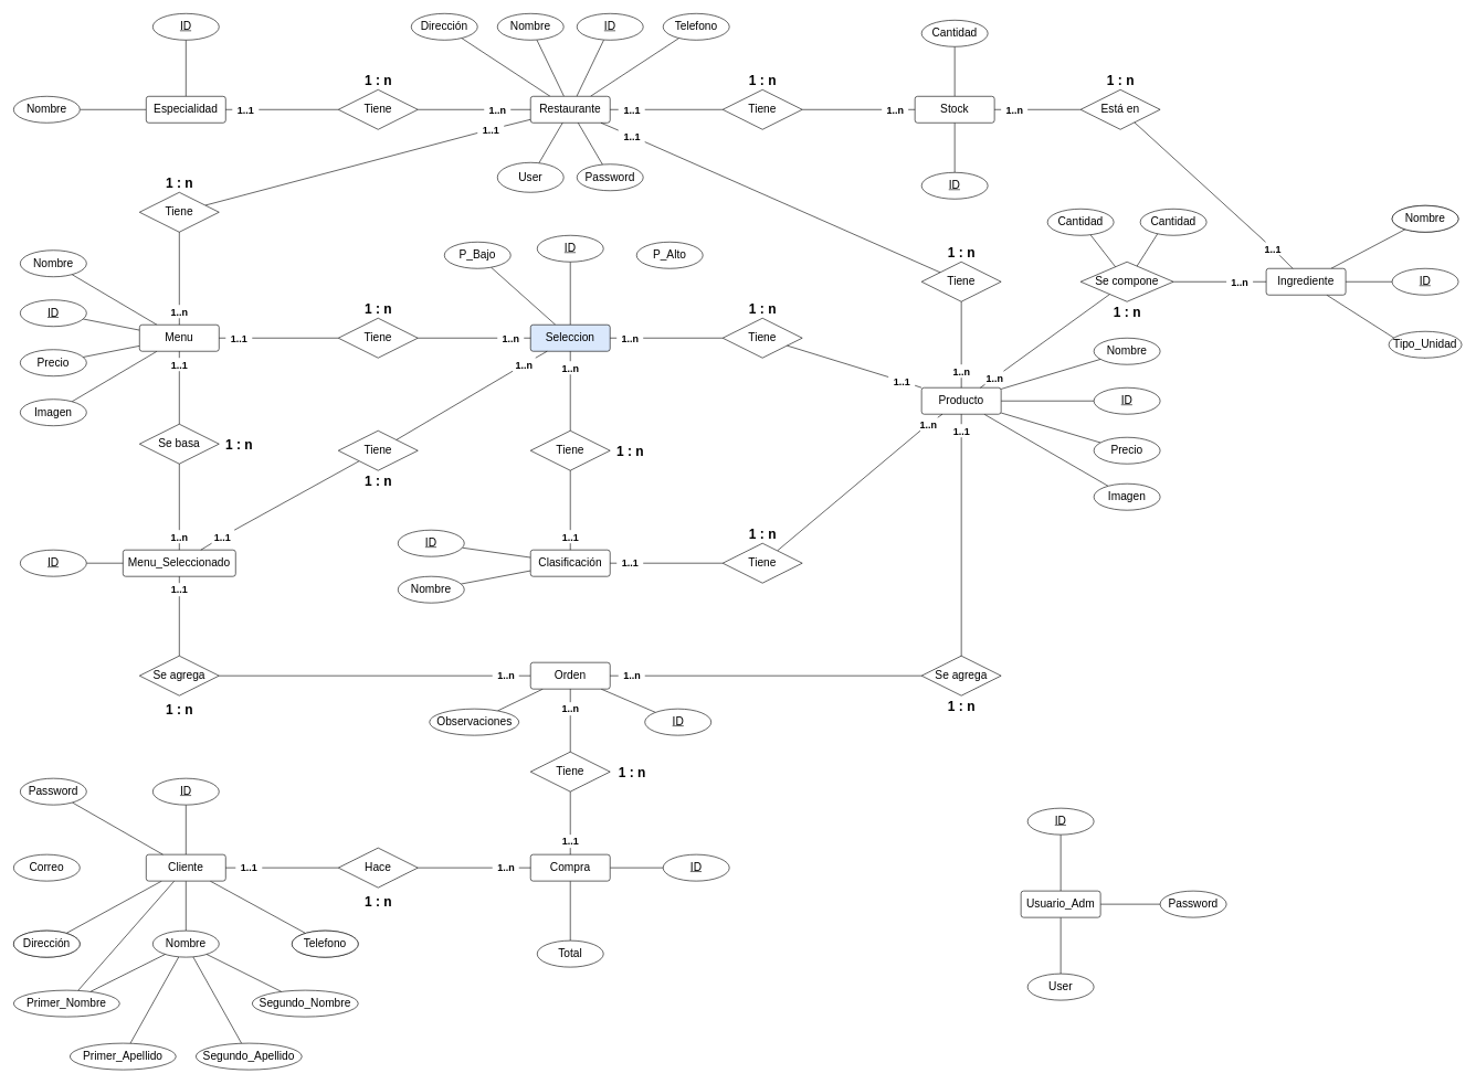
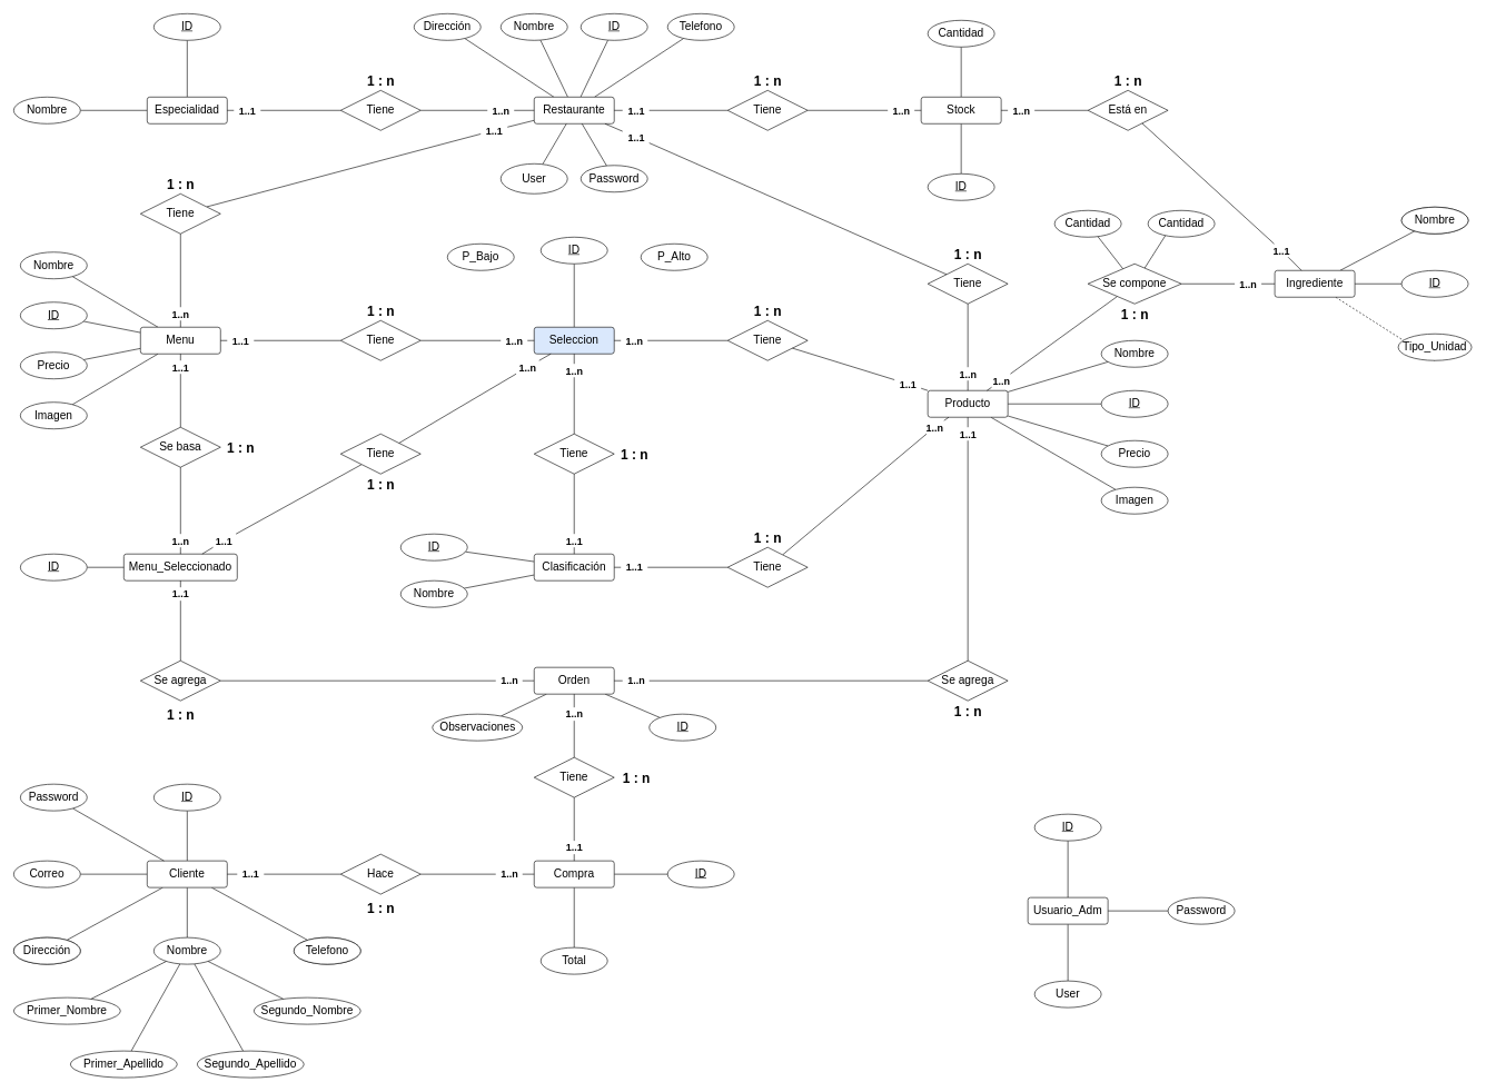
- <mxCell id="120" style="edgeStyle=none;rounded=0;orthogonalLoop=1;jettySize=auto;html=1;endArrow=none;endFill=0;" parent="1" source="121" target="132" edge="1"><mxGeometry relative="1" as="geometry" /></mxCell>
- <mxCell id="45" style="edgeStyle=none;rounded=0;orthogonalLoop=1;jettySize=auto;html=1;entryX=0.5;entryY=1;entryDx=0;entryDy=0;endArrow=none;endFill=0;" parent="1" source="48" target="100" edge="1"><mxGeometry relative="1" as="geometry" /></mxCell>
+ <mxCell id="45" style="edgeStyle=none;rounded=0;orthogonalLoop=1;jettySize=auto;html=1;entryX=0.5;entryY=1;entryDx=0;entryDy=0;endArrow=none;endFill=0;dashed=1;" parent="1" source="48" target="100" edge="1"><mxGeometry relative="1" as="geometry" /></mxCell>
- <mxCell id="39" style="edgeStyle=none;rounded=0;orthogonalLoop=1;jettySize=auto;html=1;fontSize=17;endArrow=none;endFill=0;" parent="1" source="40" target="81" edge="1"><mxGeometry relative="1" as="geometry" /></mxCell>
+ <mxCell id="39" style="edgeStyle=none;rounded=0;orthogonalLoop=1;jettySize=auto;html=1;fontSize=17;endArrow=none;endFill=0;" parent="1" source="40" target="87" edge="1"><mxGeometry relative="1" as="geometry" /></mxCell>
